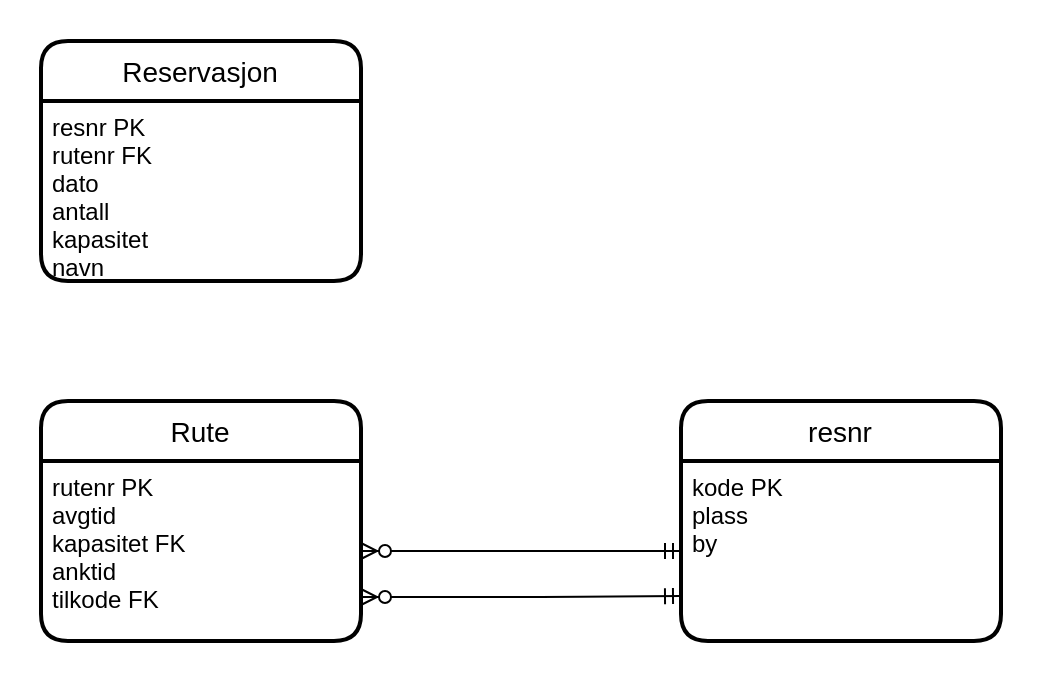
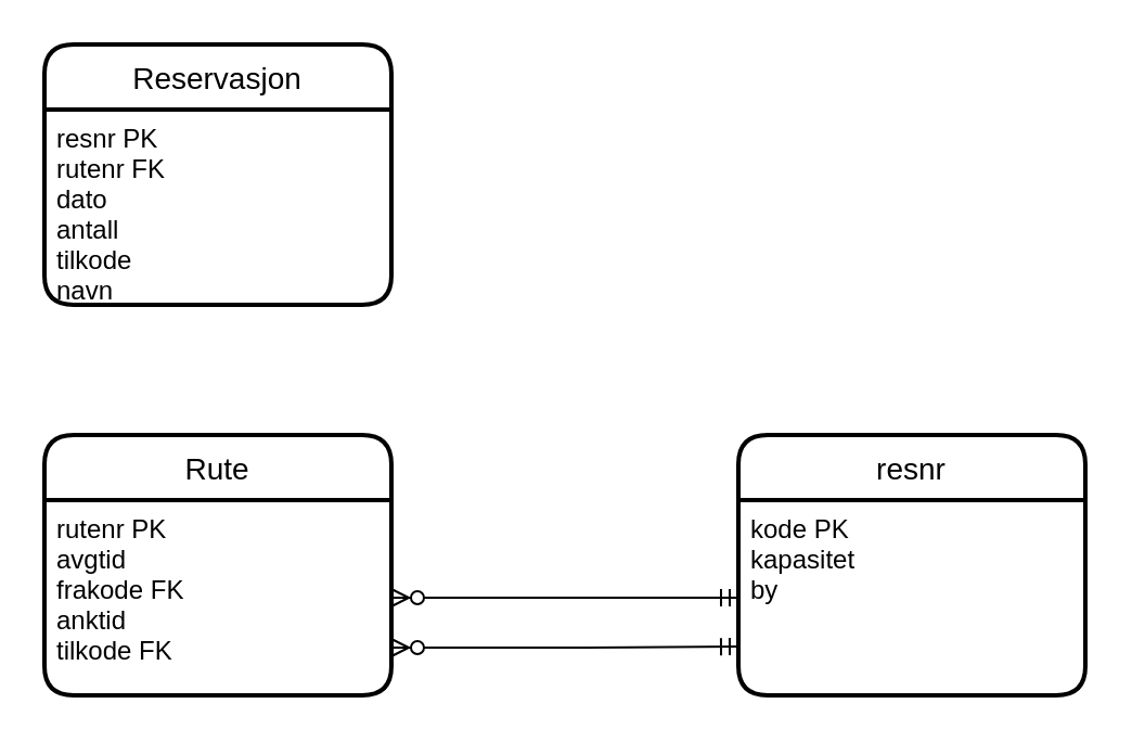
- <mxCell id="5" value="resnr PK&#10;rutenr FK&#10;dato&#10;antall&#10;kapasitet&#10;navn" style="align=left;strokeColor=none;fillColor=none;spacingLeft=4;fontSize=12;verticalAlign=top;resizable=0;rotatable=0;part=1;" vertex="1" parent="4"><mxGeometry y="30" width="160" height="90" as="geometry" /></mxCell>
+ <mxCell id="5" value="resnr PK&#10;rutenr FK&#10;dato&#10;antall&#10;tilkode&#10;navn" style="align=left;strokeColor=none;fillColor=none;spacingLeft=4;fontSize=12;verticalAlign=top;resizable=0;rotatable=0;part=1;" vertex="1" parent="4"><mxGeometry y="30" width="160" height="90" as="geometry" /></mxCell>
- <mxCell id="3" value="rutenr PK&#10;avgtid&#10;kapasitet FK&#10;anktid&#10;tilkode FK" style="align=left;strokeColor=none;fillColor=none;spacingLeft=4;fontSize=12;verticalAlign=top;resizable=0;rotatable=0;part=1;" vertex="1" parent="2"><mxGeometry y="30" width="160" height="90" as="geometry" /></mxCell>
+ <mxCell id="3" value="rutenr PK&#10;avgtid&#10;frakode FK&#10;anktid&#10;tilkode FK" style="align=left;strokeColor=none;fillColor=none;spacingLeft=4;fontSize=12;verticalAlign=top;resizable=0;rotatable=0;part=1;" vertex="1" parent="2"><mxGeometry y="30" width="160" height="90" as="geometry" /></mxCell>
- <mxCell id="7" value="kode PK&#10;plass&#10;by" style="align=left;strokeColor=none;fillColor=none;spacingLeft=4;fontSize=12;verticalAlign=top;resizable=0;rotatable=0;part=1;" vertex="1" parent="6"><mxGeometry y="30" width="160" height="90" as="geometry" /></mxCell>
+ <mxCell id="7" value="kode PK&#10;kapasitet&#10;by" style="align=left;strokeColor=none;fillColor=none;spacingLeft=4;fontSize=12;verticalAlign=top;resizable=0;rotatable=0;part=1;" vertex="1" parent="6"><mxGeometry y="30" width="160" height="90" as="geometry" /></mxCell>
